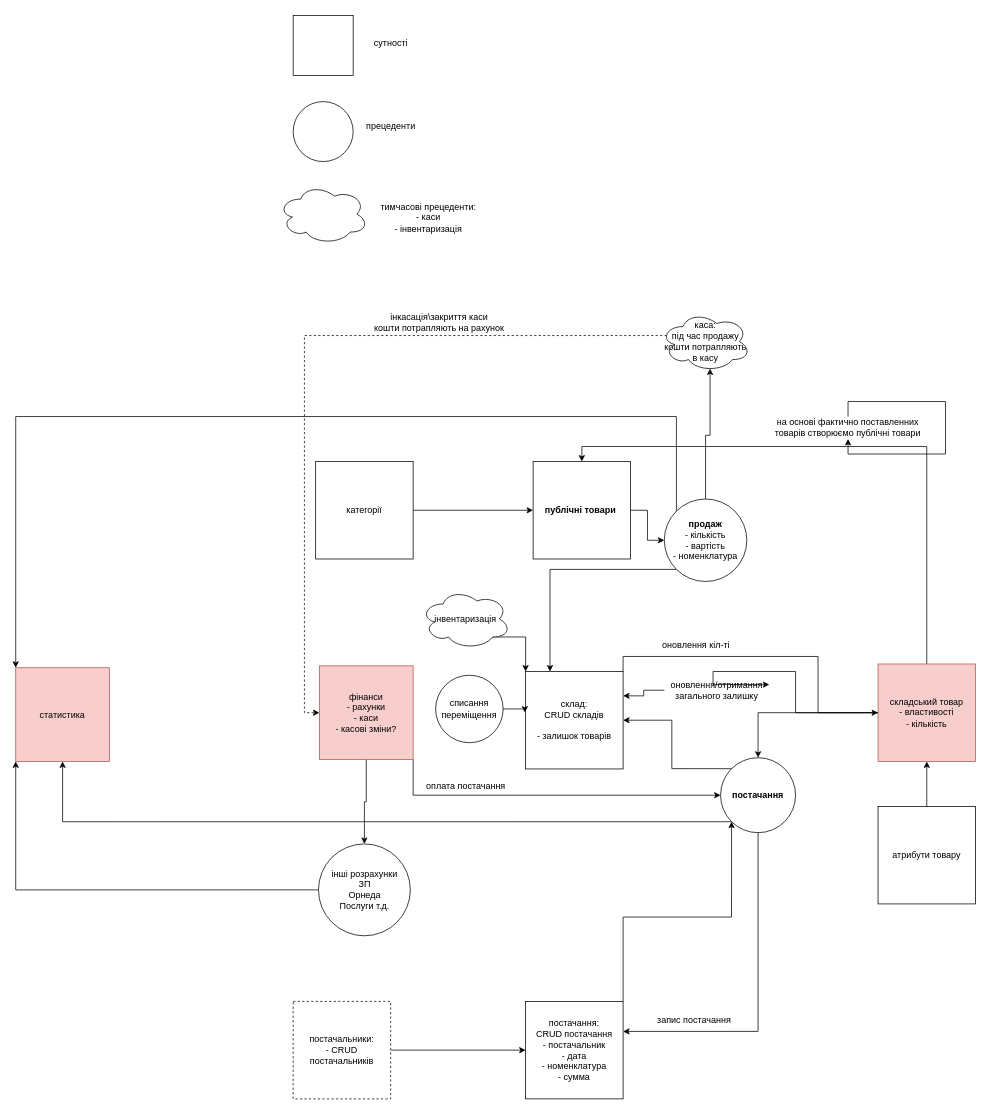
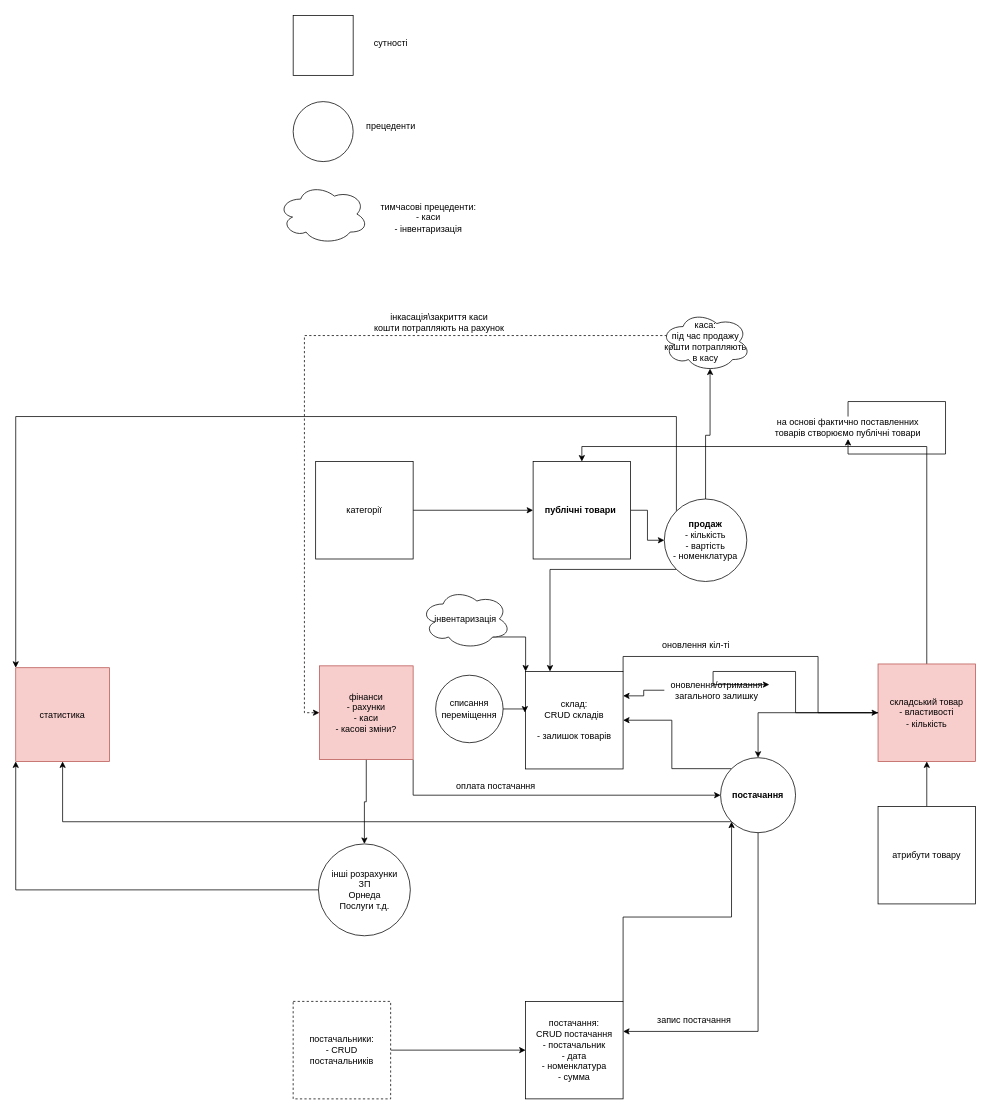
- <mxCell id="37" value="оплата постачання" style="text;html=1;align=center;verticalAlign=middle;resizable=0;points=[];autosize=1;strokeColor=none;fillColor=none;" vertex="1" parent="1"><mxGeometry x="555" y="1033" width="130" height="30" as="geometry" /></mxCell>
+ <mxCell id="37" value="оплата постачання" style="text;html=1;align=center;verticalAlign=middle;resizable=0;points=[];autosize=1;strokeColor=none;fillColor=none;" vertex="1" parent="1"><mxGeometry x="595" y="1033" width="130" height="30" as="geometry" /></mxCell>
